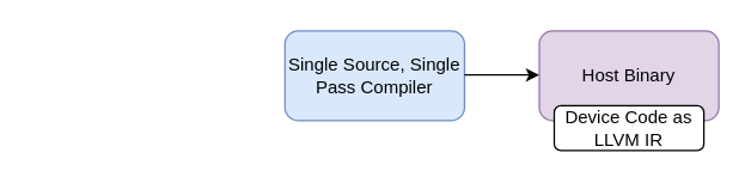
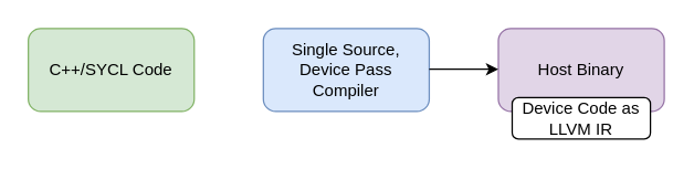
+ <mxCell id="2" value="C++/SYCL Code" style="rounded=1;whiteSpace=wrap;html=1;fillColor=#d5e8d4;strokeColor=#82b366;" vertex="1" parent="1"><mxGeometry x="20" y="20" width="120" height="60" as="geometry" /></mxCell>
- <mxCell id="3" value="Single Source, Single Pass Compiler" style="rounded=1;whiteSpace=wrap;html=1;fillColor=#dae8fc;strokeColor=#6c8ebf;" vertex="1" parent="1"><mxGeometry x="190" y="20" width="120" height="60" as="geometry" /></mxCell>
+ <mxCell id="3" value="Single Source, Device Pass Compiler" style="rounded=1;whiteSpace=wrap;html=1;fillColor=#dae8fc;strokeColor=#6c8ebf;" vertex="1" parent="1"><mxGeometry x="190" y="20" width="120" height="60" as="geometry" /></mxCell>
